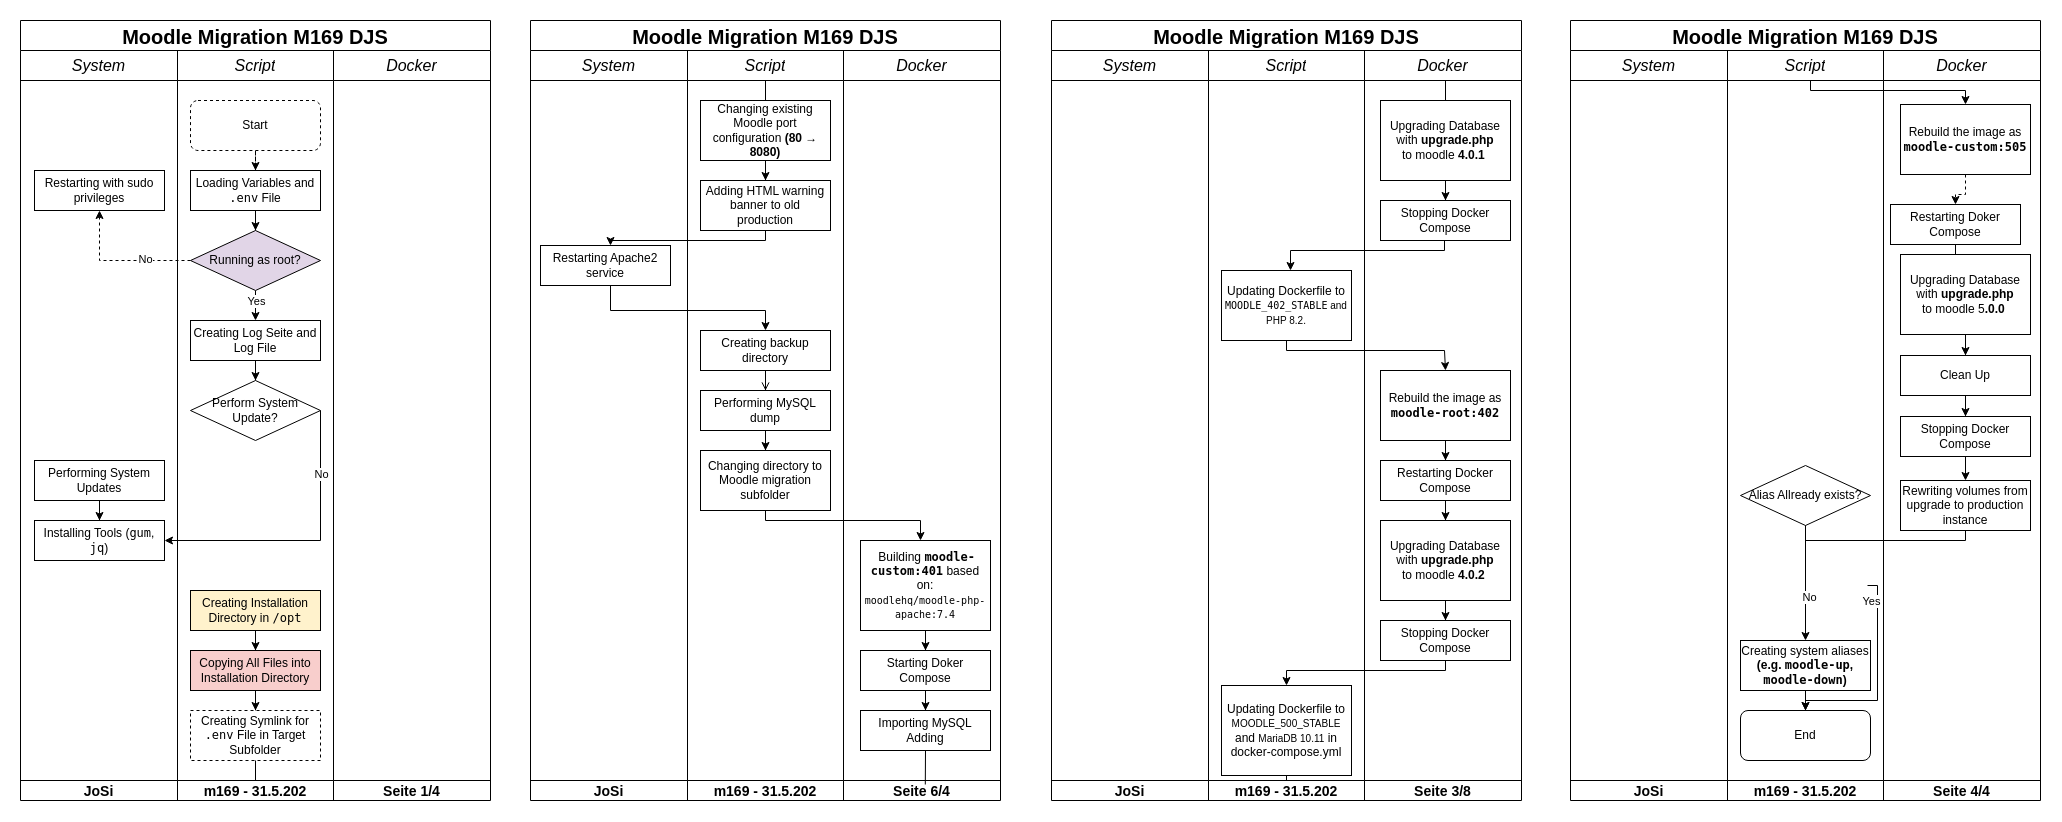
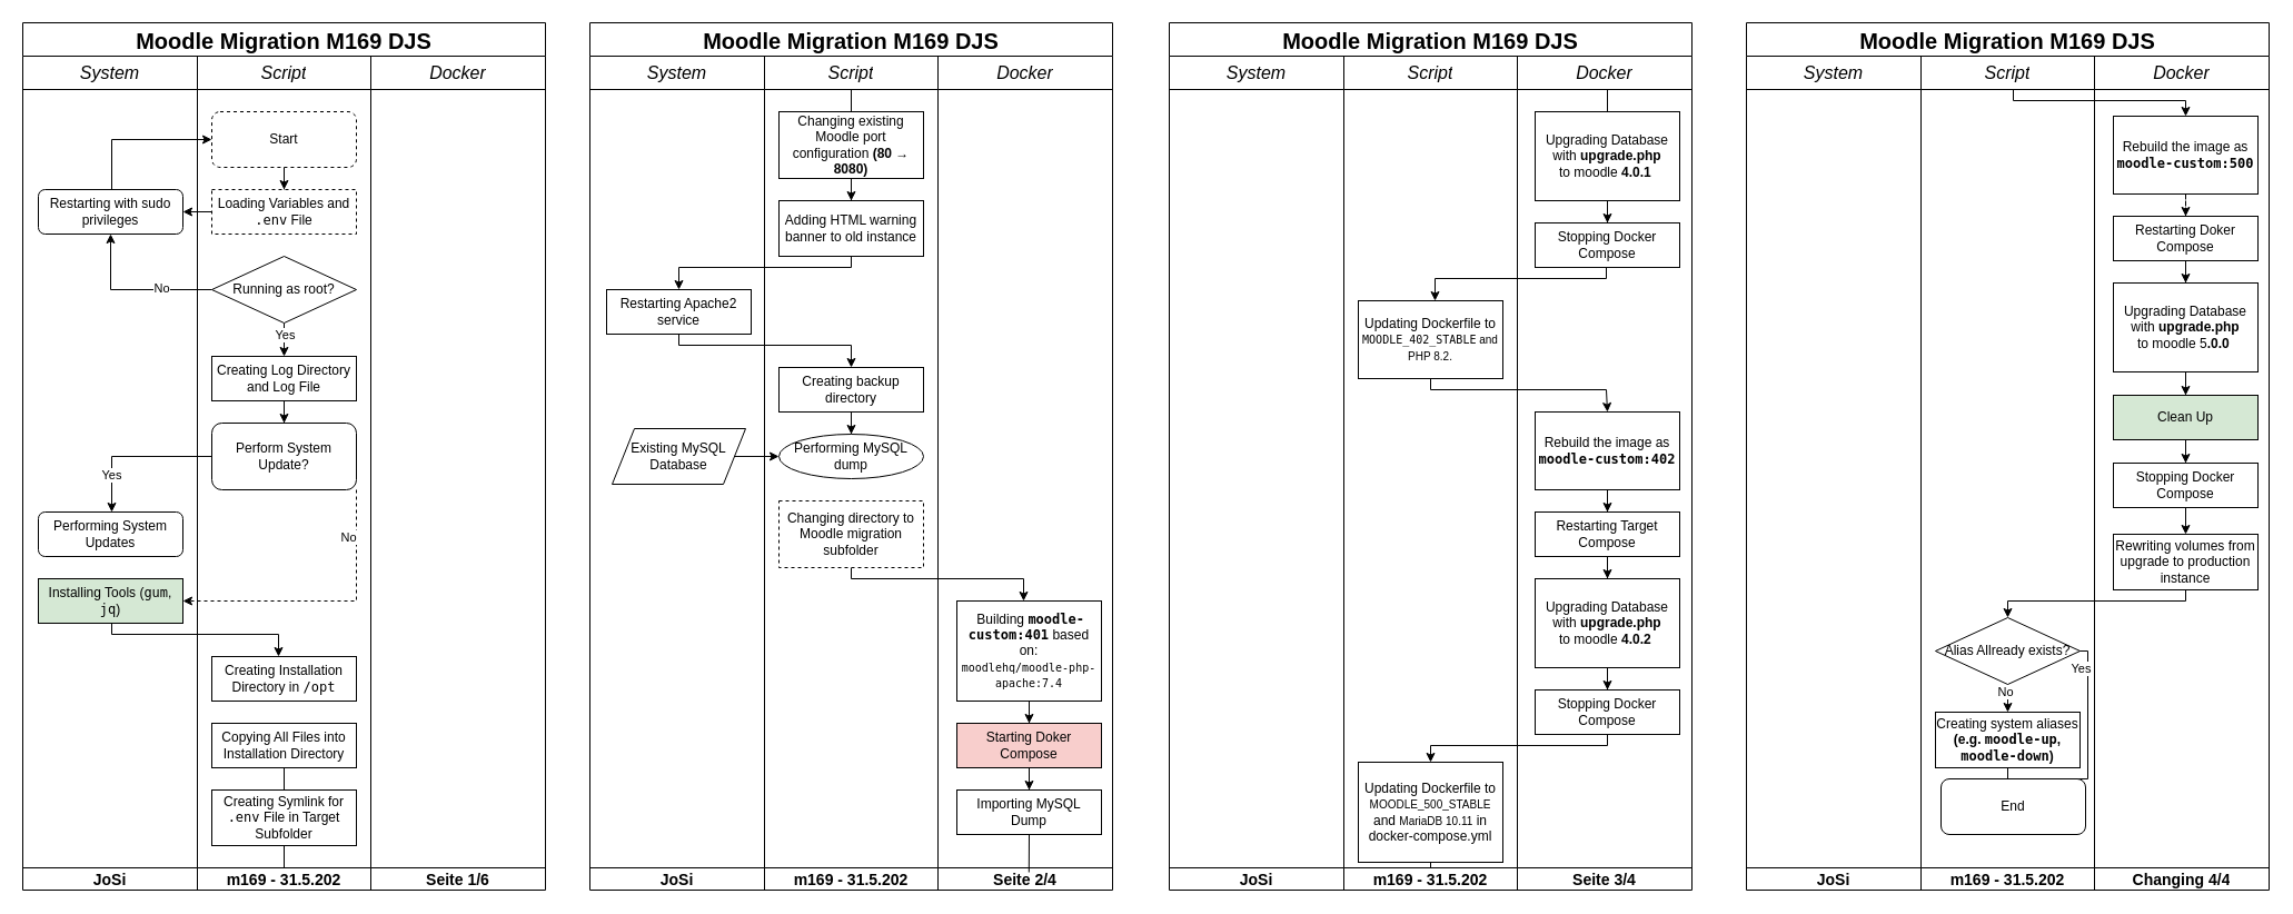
+ <mxCell id="25" style="edgeStyle=orthogonalEdgeStyle;rounded=0;orthogonalLoop=1;jettySize=auto;html=1;entryX=0;entryY=0.5;entryDx=0;entryDy=0;" edge="1" parent="2" source="26" target="17"><mxGeometry relative="1" as="geometry"><Array as="points"><mxPoint x="80" y="105" /></Array></mxGeometry></mxCell>
- <mxCell id="131" value="&lt;div style=&quot;&quot;&gt;Rebuild the image as &lt;code data-end=&quot;478&quot; data-start=&quot;459&quot;&gt;&lt;b&gt;moodle-custom:505&lt;/b&gt;&lt;/code&gt;&lt;/div&gt;" style="rounded=0;whiteSpace=wrap;html=1;align=center;" vertex="1" parent="110"><mxGeometry x="330" y="84" width="130" height="70" as="geometry" /></mxCell>
+ <mxCell id="131" value="&lt;div style=&quot;&quot;&gt;Rebuild the image as &lt;code data-end=&quot;478&quot; data-start=&quot;459&quot;&gt;&lt;b&gt;moodle-custom:500&lt;/b&gt;&lt;/code&gt;&lt;/div&gt;" style="rounded=0;whiteSpace=wrap;html=1;align=center;" vertex="1" parent="110"><mxGeometry x="330" y="84" width="130" height="70" as="geometry" /></mxCell>
- <mxCell id="16" style="edgeStyle=orthogonalEdgeStyle;rounded=0;orthogonalLoop=1;jettySize=auto;html=1;dashed=1;" edge="1" parent="2" source="17" target="19"><mxGeometry relative="1" as="geometry" /></mxCell>
+ <mxCell id="16" style="edgeStyle=orthogonalEdgeStyle;rounded=0;orthogonalLoop=1;jettySize=auto;html=1;" edge="1" parent="2" source="17" target="19"><mxGeometry relative="1" as="geometry" /></mxCell>
- <mxCell id="26" value="Restarting with sudo privileges" style="rounded=0;whiteSpace=wrap;html=1;" vertex="1" parent="2"><mxGeometry x="14" y="150" width="130" height="40" as="geometry" /></mxCell>
+ <mxCell id="26" value="Restarting with sudo privileges" style="whiteSpace=wrap;html=1;rounded=1;" vertex="1" parent="2"><mxGeometry x="14" y="150" width="130" height="40" as="geometry" /></mxCell>
- <mxCell id="19" value="Loading Variables and &lt;code data-end=&quot;272&quot; data-start=&quot;266&quot;&gt;.env&lt;/code&gt; File" style="rounded=0;whiteSpace=wrap;html=1;" vertex="1" parent="2"><mxGeometry x="170" y="150" width="130" height="40" as="geometry" /></mxCell>
+ <mxCell id="19" value="Loading Variables and &lt;code data-end=&quot;272&quot; data-start=&quot;266&quot;&gt;.env&lt;/code&gt; File" style="rounded=0;whiteSpace=wrap;html=1;dashed=1;" vertex="1" parent="2"><mxGeometry x="170" y="150" width="130" height="40" as="geometry" /></mxCell>
- <mxCell id="62" value="Adding HTML warning banner to old production" style="rounded=0;whiteSpace=wrap;html=1;" vertex="1" parent="44"><mxGeometry x="170" y="160" width="130" height="50" as="geometry" /></mxCell>
+ <mxCell id="62" value="Adding HTML warning banner to old instance" style="rounded=0;whiteSpace=wrap;html=1;" vertex="1" parent="44"><mxGeometry x="170" y="160" width="130" height="50" as="geometry" /></mxCell>
- <mxCell id="18" style="edgeStyle=orthogonalEdgeStyle;rounded=0;orthogonalLoop=1;jettySize=auto;html=1;entryX=0.5;entryY=0;entryDx=0;entryDy=0;" edge="1" parent="2" source="19" target="24"><mxGeometry relative="1" as="geometry" /></mxCell>
+ <mxCell id="18" style="edgeStyle=orthogonalEdgeStyle;rounded=0;orthogonalLoop=1;jettySize=auto;html=1;" edge="1" parent="2" source="19" target="26"><mxGeometry relative="1" as="geometry" /></mxCell>
- <mxCell id="125" value="Restarting Doker Compose" style="rounded=0;whiteSpace=wrap;html=1;" vertex="1" parent="110"><mxGeometry x="320" y="184" width="130" height="40" as="geometry" /></mxCell>
+ <mxCell id="125" value="Restarting Doker Compose" style="rounded=0;whiteSpace=wrap;html=1;" vertex="1" parent="110"><mxGeometry x="330" y="174" width="130" height="40" as="geometry" /></mxCell>
- <mxCell id="20" style="edgeStyle=orthogonalEdgeStyle;rounded=0;orthogonalLoop=1;jettySize=auto;html=1;entryX=0.5;entryY=1;entryDx=0;entryDy=0;dashed=1;" edge="1" parent="2" source="24" target="26"><mxGeometry relative="1" as="geometry" /></mxCell>
+ <mxCell id="20" style="edgeStyle=orthogonalEdgeStyle;rounded=0;orthogonalLoop=1;jettySize=auto;html=1;entryX=0.5;entryY=1;entryDx=0;entryDy=0;" edge="1" parent="2" source="24" target="26"><mxGeometry relative="1" as="geometry" /></mxCell>
- <mxCell id="24" value="Running as root?" style="rhombus;whiteSpace=wrap;html=1;fillColor=#e1d5e7;" vertex="1" parent="2"><mxGeometry x="170" y="210" width="130" height="60" as="geometry" /></mxCell>
+ <mxCell id="24" value="Running as root?" style="rhombus;whiteSpace=wrap;html=1;" vertex="1" parent="2"><mxGeometry x="170" y="210" width="130" height="60" as="geometry" /></mxCell>
- <mxCell id="64" value="Restarting Apache2 service" style="rounded=0;whiteSpace=wrap;html=1;" vertex="1" parent="44"><mxGeometry x="10" y="225" width="130" height="40" as="geometry" /></mxCell>
+ <mxCell id="64" value="Restarting Apache2 service" style="rounded=0;whiteSpace=wrap;html=1;" vertex="1" parent="44"><mxGeometry x="15" y="240" width="130" height="40" as="geometry" /></mxCell>
- <mxCell id="28" value="Creating Log Seite and Log File" style="rounded=0;whiteSpace=wrap;html=1;" vertex="1" parent="2"><mxGeometry x="170" y="300" width="130" height="40" as="geometry" /></mxCell>
+ <mxCell id="28" value="Creating Log Directory and Log File" style="rounded=0;whiteSpace=wrap;html=1;" vertex="1" parent="2"><mxGeometry x="170" y="300" width="130" height="40" as="geometry" /></mxCell>
- <mxCell id="134" value="Clean Up" style="rounded=0;whiteSpace=wrap;html=1;" vertex="1" parent="110"><mxGeometry x="330" y="335" width="130" height="40" as="geometry" /></mxCell>
+ <mxCell id="134" value="Clean Up" style="rounded=0;whiteSpace=wrap;html=1;fillColor=#d5e8d4;" vertex="1" parent="110"><mxGeometry x="330" y="335" width="130" height="40" as="geometry" /></mxCell>
- <mxCell id="65" style="edgeStyle=orthogonalEdgeStyle;rounded=0;orthogonalLoop=1;jettySize=auto;html=1;endArrow=open;" edge="1" parent="44" source="66" target="70"><mxGeometry relative="1" as="geometry" /></mxCell>
+ <mxCell id="65" style="edgeStyle=orthogonalEdgeStyle;rounded=0;orthogonalLoop=1;jettySize=auto;html=1;" edge="1" parent="44" source="66" target="70"><mxGeometry relative="1" as="geometry" /></mxCell>
- <mxCell id="107" value="&lt;div style=&quot;&quot;&gt;Rebuild the image as &lt;code data-end=&quot;478&quot; data-start=&quot;459&quot;&gt;&lt;b&gt;moodle-root:402&lt;/b&gt;&lt;/code&gt;&lt;/div&gt;" style="rounded=0;whiteSpace=wrap;html=1;align=center;" vertex="1" parent="79"><mxGeometry x="329" y="350" width="130" height="70" as="geometry" /></mxCell>
+ <mxCell id="107" value="&lt;div style=&quot;&quot;&gt;Rebuild the image as &lt;code data-end=&quot;478&quot; data-start=&quot;459&quot;&gt;&lt;b&gt;moodle-custom:402&lt;/b&gt;&lt;/code&gt;&lt;/div&gt;" style="rounded=0;whiteSpace=wrap;html=1;align=center;" vertex="1" parent="79"><mxGeometry x="329" y="350" width="130" height="70" as="geometry" /></mxCell>
+ <mxCell id="29" style="edgeStyle=orthogonalEdgeStyle;rounded=0;orthogonalLoop=1;jettySize=auto;html=1;" edge="1" parent="2" source="33" target="35"><mxGeometry relative="1" as="geometry"><Array as="points"><mxPoint x="80" y="390" /></Array></mxGeometry></mxCell>
+ <mxCell id="30" value="Yes" style="edgeLabel;html=1;align=center;verticalAlign=middle;resizable=0;points=[];" vertex="1" connectable="0" parent="29"><mxGeometry x="0.52" y="-2" relative="1" as="geometry"><mxPoint x="1" as="offset" /></mxGeometry></mxCell>
- <mxCell id="33" value="Perform System Update?" style="rhombus;whiteSpace=wrap;html=1;" vertex="1" parent="2"><mxGeometry x="170" y="360" width="130" height="60" as="geometry" /></mxCell>
+ <mxCell id="33" value="Perform System Update?" style="whiteSpace=wrap;html=1;rounded=1;" vertex="1" parent="2"><mxGeometry x="170" y="360" width="130" height="60" as="geometry" /></mxCell>
+ <mxCell id="68" value="Existing MySQL Database" style="shape=parallelogram;perimeter=parallelogramPerimeter;whiteSpace=wrap;html=1;fixedSize=1;" vertex="1" parent="44"><mxGeometry x="20" y="365" width="120" height="50" as="geometry" /></mxCell>
+ <mxCell id="67" style="edgeStyle=orthogonalEdgeStyle;rounded=0;orthogonalLoop=1;jettySize=auto;html=1;entryX=0;entryY=0.5;entryDx=0;entryDy=0;" edge="1" parent="44" source="68" target="70"><mxGeometry relative="1" as="geometry" /></mxCell>
- <mxCell id="70" value="Performing MySQL dump" style="rounded=0;whiteSpace=wrap;html=1;" vertex="1" parent="44"><mxGeometry x="170" y="370" width="130" height="40" as="geometry" /></mxCell>
+ <mxCell id="70" value="Performing MySQL dump" style="ellipse;whiteSpace=wrap;html=1;" vertex="1" parent="44"><mxGeometry x="170" y="370" width="130" height="40" as="geometry" /></mxCell>
- <mxCell id="69" style="edgeStyle=orthogonalEdgeStyle;rounded=0;orthogonalLoop=1;jettySize=auto;html=1;" edge="1" parent="44" source="70" target="72"><mxGeometry relative="1" as="geometry" /></mxCell>
- <mxCell id="35" value="Performing System Updates" style="rounded=0;whiteSpace=wrap;html=1;" vertex="1" parent="2"><mxGeometry x="14" y="440" width="130" height="40" as="geometry" /></mxCell>
+ <mxCell id="35" value="Performing System Updates" style="whiteSpace=wrap;html=1;rounded=1;" vertex="1" parent="2"><mxGeometry x="14" y="440" width="130" height="40" as="geometry" /></mxCell>
- <mxCell id="72" value="Changing directory to Moodle migration subfolder" style="rounded=0;whiteSpace=wrap;html=1;" vertex="1" parent="44"><mxGeometry x="170" y="430" width="130" height="60" as="geometry" /></mxCell>
+ <mxCell id="72" value="Changing directory to Moodle migration subfolder" style="rounded=0;whiteSpace=wrap;html=1;dashed=1;" vertex="1" parent="44"><mxGeometry x="170" y="430" width="130" height="60" as="geometry" /></mxCell>
- <mxCell id="101" value="Restarting Docker Compose" style="rounded=0;whiteSpace=wrap;html=1;" vertex="1" parent="79"><mxGeometry x="329" y="440" width="130" height="40" as="geometry" /></mxCell>
+ <mxCell id="101" value="Restarting Target Compose" style="rounded=0;whiteSpace=wrap;html=1;" vertex="1" parent="79"><mxGeometry x="329" y="440" width="130" height="40" as="geometry" /></mxCell>
- <mxCell id="143" value="Alias Allready exists?" style="rhombus;whiteSpace=wrap;html=1;" vertex="1" parent="110"><mxGeometry x="170" y="445" width="130" height="60" as="geometry" /></mxCell>
+ <mxCell id="143" value="Alias Allready exists?" style="rhombus;whiteSpace=wrap;html=1;" vertex="1" parent="110"><mxGeometry x="170" y="535" width="130" height="60" as="geometry" /></mxCell>
- <mxCell id="34" style="edgeStyle=orthogonalEdgeStyle;rounded=0;orthogonalLoop=1;jettySize=auto;html=1;" edge="1" parent="2" source="35" target="37"><mxGeometry relative="1" as="geometry" /></mxCell>
- <mxCell id="37" value="Installing Tools (&lt;code data-end=&quot;496&quot; data-start=&quot;491&quot;&gt;gum&lt;/code&gt;, &lt;code data-end=&quot;502&quot; data-start=&quot;498&quot;&gt;jq&lt;/code&gt;)" style="rounded=0;whiteSpace=wrap;html=1;" vertex="1" parent="2"><mxGeometry x="14" y="500" width="130" height="40" as="geometry" /></mxCell>
+ <mxCell id="37" value="Installing Tools (&lt;code data-end=&quot;496&quot; data-start=&quot;491&quot;&gt;gum&lt;/code&gt;, &lt;code data-end=&quot;502&quot; data-start=&quot;498&quot;&gt;jq&lt;/code&gt;)" style="rounded=0;whiteSpace=wrap;html=1;fillColor=#d5e8d4;" vertex="1" parent="2"><mxGeometry x="14" y="500" width="130" height="40" as="geometry" /></mxCell>
- <mxCell id="31" style="edgeStyle=orthogonalEdgeStyle;rounded=0;orthogonalLoop=1;jettySize=auto;html=1;" edge="1" parent="2" source="33" target="37"><mxGeometry relative="1" as="geometry"><Array as="points"><mxPoint x="300" y="390" /><mxPoint x="300" y="520" /></Array></mxGeometry></mxCell>
+ <mxCell id="31" style="edgeStyle=orthogonalEdgeStyle;rounded=0;orthogonalLoop=1;jettySize=auto;html=1;dashed=1;" edge="1" parent="2" source="33" target="37"><mxGeometry relative="1" as="geometry"><Array as="points"><mxPoint x="300" y="390" /><mxPoint x="300" y="520" /></Array></mxGeometry></mxCell>
+ <mxCell id="36" style="edgeStyle=orthogonalEdgeStyle;rounded=0;orthogonalLoop=1;jettySize=auto;html=1;" edge="1" parent="2" source="37" target="39"><mxGeometry relative="1" as="geometry"><Array as="points"><mxPoint x="80" y="550" /><mxPoint x="230" y="550" /></Array></mxGeometry></mxCell>
- <mxCell id="39" value="Creating Installation Directory in &lt;code data-end=&quot;576&quot; data-start=&quot;570&quot;&gt;/opt&lt;/code&gt;" style="rounded=0;whiteSpace=wrap;html=1;fillColor=#fff2cc;" vertex="1" parent="2"><mxGeometry x="170" y="570" width="130" height="40" as="geometry" /></mxCell>
+ <mxCell id="39" value="Creating Installation Directory in &lt;code data-end=&quot;576&quot; data-start=&quot;570&quot;&gt;/opt&lt;/code&gt;" style="rounded=0;whiteSpace=wrap;html=1;" vertex="1" parent="2"><mxGeometry x="170" y="570" width="130" height="40" as="geometry" /></mxCell>
- <mxCell id="38" style="edgeStyle=orthogonalEdgeStyle;rounded=0;orthogonalLoop=1;jettySize=auto;html=1;" edge="1" parent="2" source="39" target="41"><mxGeometry relative="1" as="geometry" /></mxCell>
- <mxCell id="41" value="Copying All Files into Installation Directory" style="rounded=0;whiteSpace=wrap;html=1;fillColor=#f8cecc;" vertex="1" parent="2"><mxGeometry x="170" y="630" width="130" height="40" as="geometry" /></mxCell>
+ <mxCell id="41" value="Copying All Files into Installation Directory" style="rounded=0;whiteSpace=wrap;html=1;" vertex="1" parent="2"><mxGeometry x="170" y="630" width="130" height="40" as="geometry" /></mxCell>
- <mxCell id="77" value="Starting Doker Compose" style="rounded=0;whiteSpace=wrap;html=1;" vertex="1" parent="44"><mxGeometry x="330" y="630" width="130" height="40" as="geometry" /></mxCell>
+ <mxCell id="77" value="Starting Doker Compose" style="rounded=0;whiteSpace=wrap;html=1;fillColor=#f8cecc;" vertex="1" parent="44"><mxGeometry x="330" y="630" width="130" height="40" as="geometry" /></mxCell>
- <mxCell id="40" style="edgeStyle=orthogonalEdgeStyle;rounded=0;orthogonalLoop=1;jettySize=auto;html=1;" edge="1" parent="2" source="41" target="42"><mxGeometry relative="1" as="geometry" /></mxCell>
+ <mxCell id="40" style="edgeStyle=orthogonalEdgeStyle;rounded=0;orthogonalLoop=1;jettySize=auto;html=1;endArrow=none;" edge="1" parent="2" source="41" target="42"><mxGeometry relative="1" as="geometry" /></mxCell>
- <mxCell id="75" value="Importing MySQL Adding" style="rounded=0;whiteSpace=wrap;html=1;" vertex="1" parent="44"><mxGeometry x="330" y="690" width="130" height="40" as="geometry" /></mxCell>
+ <mxCell id="75" value="Importing MySQL Dump" style="rounded=0;whiteSpace=wrap;html=1;" vertex="1" parent="44"><mxGeometry x="330" y="690" width="130" height="40" as="geometry" /></mxCell>
- <mxCell id="42" value="Creating Symlink for &lt;code data-end=&quot;662&quot; data-start=&quot;656&quot;&gt;.env&lt;/code&gt; File in Target Subfolder" style="rounded=0;whiteSpace=wrap;html=1;dashed=1;" vertex="1" parent="2"><mxGeometry x="170" y="690" width="130" height="50" as="geometry" /></mxCell>
+ <mxCell id="42" value="Creating Symlink for &lt;code data-end=&quot;662&quot; data-start=&quot;656&quot;&gt;.env&lt;/code&gt; File in Target Subfolder" style="rounded=0;whiteSpace=wrap;html=1;" vertex="1" parent="2"><mxGeometry x="170" y="690" width="130" height="50" as="geometry" /></mxCell>
- <mxCell id="144" value="End" style="rounded=1;whiteSpace=wrap;html=1;" vertex="1" parent="110"><mxGeometry x="170" y="690" width="130" height="50" as="geometry" /></mxCell>
+ <mxCell id="144" value="End" style="rounded=1;whiteSpace=wrap;html=1;" vertex="1" parent="110"><mxGeometry x="175" y="680" width="130" height="50" as="geometry" /></mxCell>
- <mxCell id="15" value="Seite 1/4" style="shape=partialRectangle;html=1;whiteSpace=wrap;connectable=0;strokeColor=inherit;overflow=hidden;fillColor=none;top=0;left=0;bottom=0;right=0;pointerEvents=1;fontSize=14;fontStyle=1" vertex="1" parent="12"><mxGeometry x="313" width="157" height="20" as="geometry"><mxRectangle width="157" height="20" as="alternateBounds" /></mxGeometry></mxCell>
+ <mxCell id="15" value="Seite 1/6" style="shape=partialRectangle;html=1;whiteSpace=wrap;connectable=0;strokeColor=inherit;overflow=hidden;fillColor=none;top=0;left=0;bottom=0;right=0;pointerEvents=1;fontSize=14;fontStyle=1" vertex="1" parent="12"><mxGeometry x="313" width="157" height="20" as="geometry"><mxRectangle width="157" height="20" as="alternateBounds" /></mxGeometry></mxCell>
- <mxCell id="57" value="Seite 6/4" style="shape=partialRectangle;html=1;whiteSpace=wrap;connectable=0;strokeColor=inherit;overflow=hidden;fillColor=none;top=0;left=0;bottom=0;right=0;pointerEvents=1;fontSize=14;fontStyle=1" vertex="1" parent="54"><mxGeometry x="313" width="157" height="20" as="geometry"><mxRectangle width="157" height="20" as="alternateBounds" /></mxGeometry></mxCell>
+ <mxCell id="57" value="Seite 2/4" style="shape=partialRectangle;html=1;whiteSpace=wrap;connectable=0;strokeColor=inherit;overflow=hidden;fillColor=none;top=0;left=0;bottom=0;right=0;pointerEvents=1;fontSize=14;fontStyle=1" vertex="1" parent="54"><mxGeometry x="313" width="157" height="20" as="geometry"><mxRectangle width="157" height="20" as="alternateBounds" /></mxGeometry></mxCell>
- <mxCell id="92" value="Seite 3/8" style="shape=partialRectangle;html=1;whiteSpace=wrap;connectable=0;strokeColor=inherit;overflow=hidden;fillColor=none;top=0;left=0;bottom=0;right=0;pointerEvents=1;fontSize=14;fontStyle=1" vertex="1" parent="89"><mxGeometry x="313" width="157" height="20" as="geometry"><mxRectangle width="157" height="20" as="alternateBounds" /></mxGeometry></mxCell>
+ <mxCell id="92" value="Seite 3/4" style="shape=partialRectangle;html=1;whiteSpace=wrap;connectable=0;strokeColor=inherit;overflow=hidden;fillColor=none;top=0;left=0;bottom=0;right=0;pointerEvents=1;fontSize=14;fontStyle=1" vertex="1" parent="89"><mxGeometry x="313" width="157" height="20" as="geometry"><mxRectangle width="157" height="20" as="alternateBounds" /></mxGeometry></mxCell>
- <mxCell id="123" value="Seite 4/4" style="shape=partialRectangle;html=1;whiteSpace=wrap;connectable=0;strokeColor=inherit;overflow=hidden;fillColor=none;top=0;left=0;bottom=0;right=0;pointerEvents=1;fontSize=14;fontStyle=1" vertex="1" parent="120"><mxGeometry x="313" width="157" height="20" as="geometry"><mxRectangle width="157" height="20" as="alternateBounds" /></mxGeometry></mxCell>
+ <mxCell id="123" value="Changing 4/4" style="shape=partialRectangle;html=1;whiteSpace=wrap;connectable=0;strokeColor=inherit;overflow=hidden;fillColor=none;top=0;left=0;bottom=0;right=0;pointerEvents=1;fontSize=14;fontStyle=1" vertex="1" parent="120"><mxGeometry x="313" width="157" height="20" as="geometry"><mxRectangle width="157" height="20" as="alternateBounds" /></mxGeometry></mxCell>
